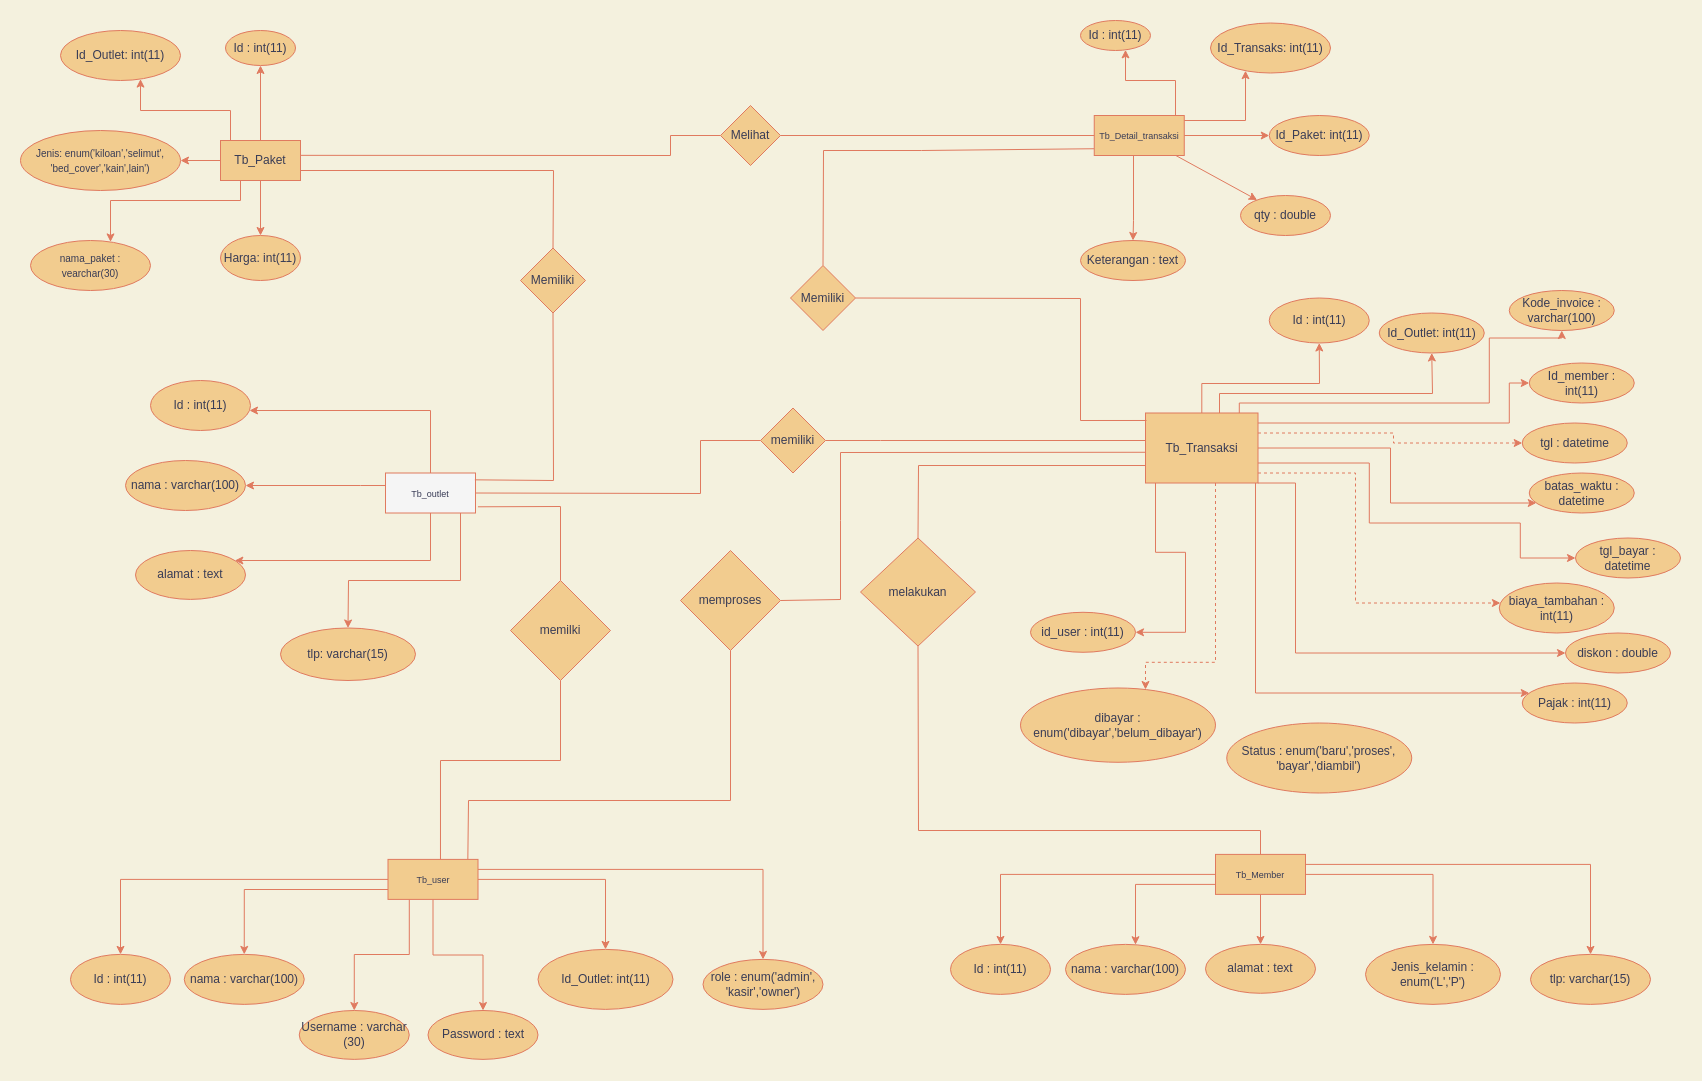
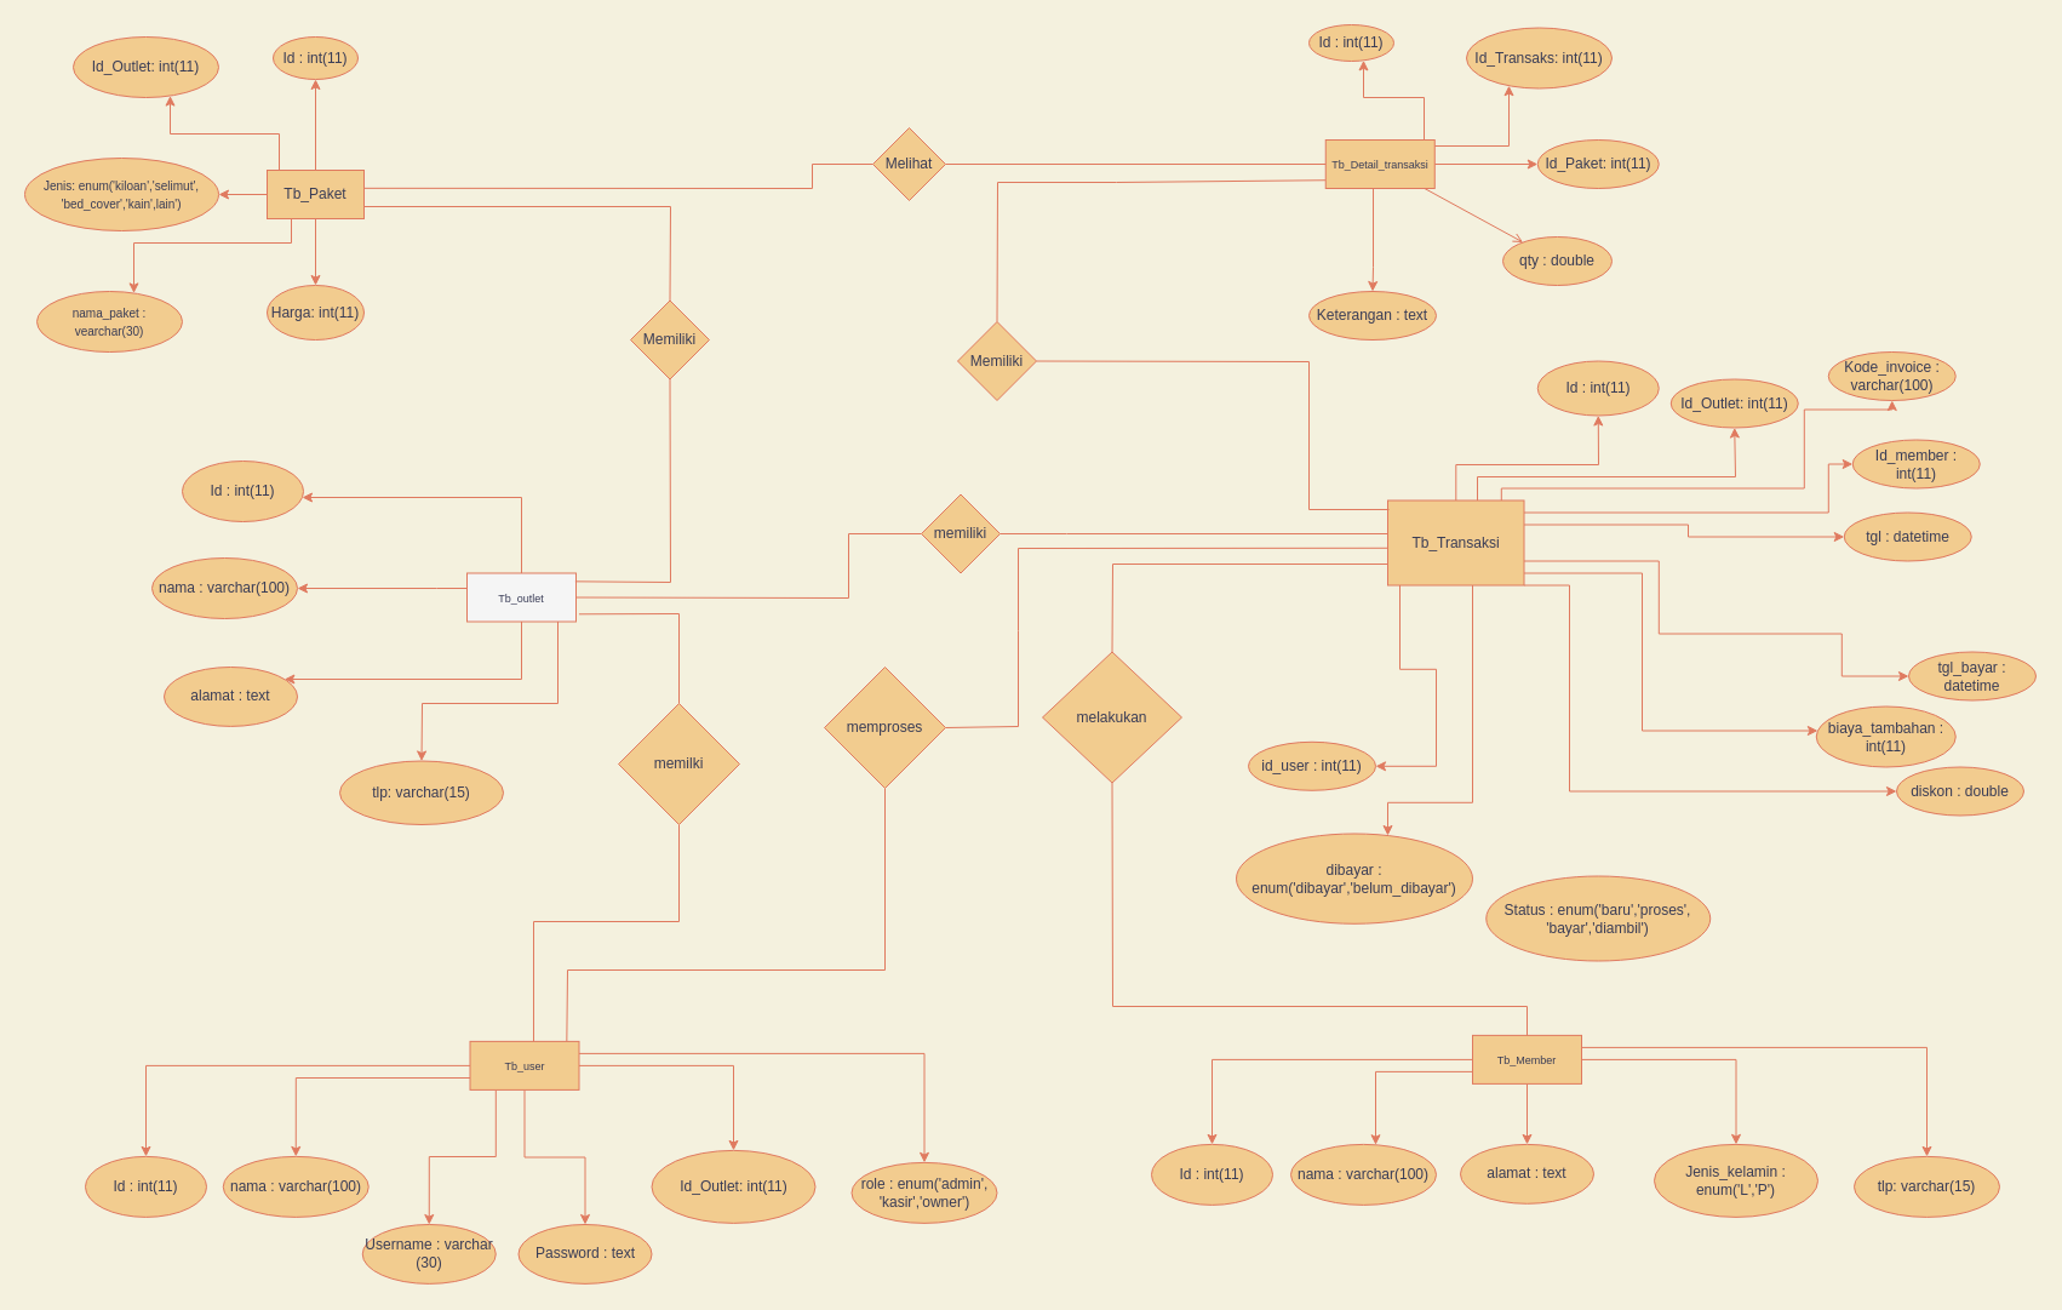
- <mxCell id="3" style="edgeStyle=none;rounded=0;orthogonalLoop=1;jettySize=auto;html=1;shadow=0;fontSize=12;sourcePerimeterSpacing=0;strokeWidth=1;labelBackgroundColor=#F4F1DE;strokeColor=#E07A5F;fontColor=#393C56;" parent="1" source="4" target="14" edge="1"><mxGeometry relative="1" as="geometry" /></mxCell>
+ <mxCell id="3" style="edgeStyle=none;rounded=0;orthogonalLoop=1;jettySize=auto;html=1;shadow=0;fontSize=12;sourcePerimeterSpacing=0;strokeWidth=1;labelBackgroundColor=#F4F1DE;strokeColor=#E07A5F;fontColor=#393C56;endArrow=open;" parent="1" source="4" target="14" edge="1"><mxGeometry relative="1" as="geometry" /></mxCell>
- <mxCell id="29" style="edgeStyle=orthogonalEdgeStyle;rounded=0;orthogonalLoop=1;jettySize=auto;html=1;fontSize=12;labelBackgroundColor=#F4F1DE;strokeColor=#E07A5F;fontColor=#393C56;dashed=1;" parent="1" source="37" target="43" edge="1"><mxGeometry relative="1" as="geometry"><Array as="points"><mxPoint x="1393" y="432.5" /><mxPoint x="1393" y="442.5" /></Array></mxGeometry></mxCell>
+ <mxCell id="29" style="edgeStyle=orthogonalEdgeStyle;rounded=0;orthogonalLoop=1;jettySize=auto;html=1;fontSize=12;labelBackgroundColor=#F4F1DE;strokeColor=#E07A5F;fontColor=#393C56;" parent="1" source="37" target="43" edge="1"><mxGeometry relative="1" as="geometry"><Array as="points"><mxPoint x="1393" y="432.5" /><mxPoint x="1393" y="442.5" /></Array></mxGeometry></mxCell>
- <mxCell id="30" style="edgeStyle=orthogonalEdgeStyle;rounded=0;orthogonalLoop=1;jettySize=auto;html=1;fontSize=12;labelBackgroundColor=#F4F1DE;strokeColor=#E07A5F;fontColor=#393C56;" parent="1" source="37" target="40" edge="1"><mxGeometry relative="1" as="geometry"><Array as="points"><mxPoint x="1390" y="447.5" /><mxPoint x="1390" y="502.5" /></Array></mxGeometry></mxCell>
- <mxCell id="40" value="batas_waktu : datetime" style="ellipse;whiteSpace=wrap;html=1;fillColor=#F2CC8F;strokeColor=#E07A5F;fontColor=#393C56;" parent="1" vertex="1"><mxGeometry x="1528.75" y="472.5" width="105" height="40" as="geometry" /></mxCell>
- <mxCell id="32" style="edgeStyle=orthogonalEdgeStyle;rounded=0;orthogonalLoop=1;jettySize=auto;html=1;fontSize=12;labelBackgroundColor=#F4F1DE;strokeColor=#E07A5F;fontColor=#393C56;dashed=1;" parent="1" source="37" target="42" edge="1"><mxGeometry relative="1" as="geometry"><Array as="points"><mxPoint x="1355" y="472.5" /><mxPoint x="1355" y="602.5" /></Array></mxGeometry></mxCell>
+ <mxCell id="32" style="edgeStyle=orthogonalEdgeStyle;rounded=0;orthogonalLoop=1;jettySize=auto;html=1;fontSize=12;labelBackgroundColor=#F4F1DE;strokeColor=#E07A5F;fontColor=#393C56;" parent="1" source="37" target="42" edge="1"><mxGeometry relative="1" as="geometry"><Array as="points"><mxPoint x="1355" y="472.5" /><mxPoint x="1355" y="602.5" /></Array></mxGeometry></mxCell>
- <mxCell id="35" style="edgeStyle=orthogonalEdgeStyle;rounded=0;orthogonalLoop=1;jettySize=auto;html=1;fontSize=12;labelBackgroundColor=#F4F1DE;strokeColor=#E07A5F;fontColor=#393C56;dashed=1;" parent="1" source="37" target="49" edge="1"><mxGeometry relative="1" as="geometry"><Array as="points"><mxPoint x="1215" y="661.79" /><mxPoint x="1145" y="661.79" /></Array></mxGeometry></mxCell>
+ <mxCell id="35" style="edgeStyle=orthogonalEdgeStyle;rounded=0;orthogonalLoop=1;jettySize=auto;html=1;fontSize=12;labelBackgroundColor=#F4F1DE;strokeColor=#E07A5F;fontColor=#393C56;" parent="1" source="37" target="49" edge="1"><mxGeometry relative="1" as="geometry"><Array as="points"><mxPoint x="1215" y="661.79" /><mxPoint x="1145" y="661.79" /></Array></mxGeometry></mxCell>
- <mxCell id="34" style="edgeStyle=orthogonalEdgeStyle;rounded=0;orthogonalLoop=1;jettySize=auto;html=1;fontSize=12;labelBackgroundColor=#F4F1DE;strokeColor=#E07A5F;fontColor=#393C56;" parent="1" source="37" target="39" edge="1"><mxGeometry relative="1" as="geometry"><Array as="points"><mxPoint x="1255" y="692.5" /></Array></mxGeometry></mxCell>
- <mxCell id="39" value="&lt;font style=&quot;font-size: 12px&quot;&gt;Pajak : int(11)&lt;/font&gt;" style="ellipse;whiteSpace=wrap;html=1;fillColor=#F2CC8F;strokeColor=#E07A5F;fontColor=#393C56;" parent="1" vertex="1"><mxGeometry x="1521.75" y="682.5" width="105" height="40" as="geometry" /></mxCell>
